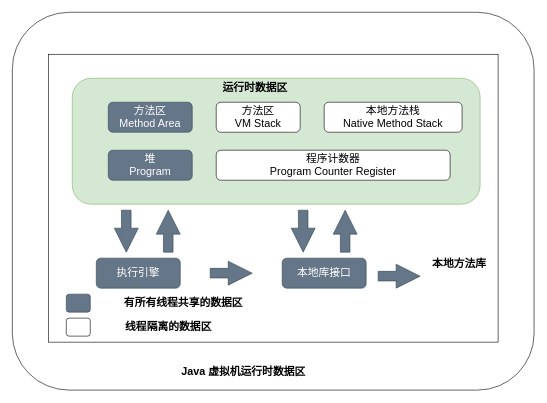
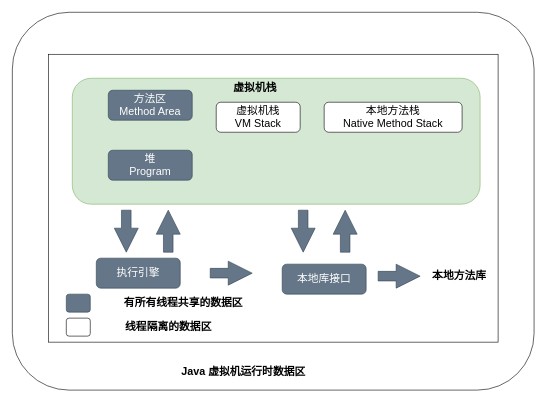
- <mxCell id="6" value="&lt;b style=&quot;font-size: 18px;&quot;&gt;运行时数据区&lt;/b&gt;" style="text;html=1;strokeColor=none;fillColor=none;align=center;verticalAlign=middle;whiteSpace=wrap;rounded=0;fontSize=18;" parent="1" vertex="1"><mxGeometry x="350" y="130" width="150" height="30" as="geometry" /></mxCell>
+ <mxCell id="6" value="&lt;b style=&quot;font-size: 18px;&quot;&gt;虚拟机栈&lt;/b&gt;" style="text;html=1;strokeColor=none;fillColor=none;align=center;verticalAlign=middle;whiteSpace=wrap;rounded=0;fontSize=18;" parent="1" vertex="1"><mxGeometry x="350" y="130" width="150" height="30" as="geometry" /></mxCell>
- <mxCell id="7" value="方法区&lt;br&gt;Method Area" style="rounded=1;whiteSpace=wrap;html=1;fontSize=18;fillColor=#647687;strokeColor=#314354;fontColor=#ffffff;" parent="1" vertex="1"><mxGeometry x="180" y="170" width="140" height="50" as="geometry" /></mxCell>
+ <mxCell id="7" value="方法区&lt;br&gt;Method Area" style="rounded=1;whiteSpace=wrap;html=1;fontSize=18;fillColor=#647687;strokeColor=#314354;fontColor=#ffffff;" parent="1" vertex="1"><mxGeometry x="180" y="150" width="140" height="50" as="geometry" /></mxCell>
- <mxCell id="9" value="方法区&lt;br&gt;VM Stack" style="rounded=1;whiteSpace=wrap;html=1;fontSize=18;" parent="1" vertex="1"><mxGeometry x="360" y="170" width="140" height="50" as="geometry" /></mxCell>
+ <mxCell id="9" value="虚拟机栈&lt;br&gt;VM Stack" style="rounded=1;whiteSpace=wrap;html=1;fontSize=18;" parent="1" vertex="1"><mxGeometry x="360" y="170" width="140" height="50" as="geometry" /></mxCell>
- <mxCell id="10" value="程序计数器&lt;br&gt;Program Counter Register" style="rounded=1;whiteSpace=wrap;html=1;fontSize=18;" parent="1" vertex="1"><mxGeometry x="360" y="250" width="390" height="50" as="geometry" /></mxCell>
- <mxCell id="20" value="&lt;font style=&quot;font-size: 18px&quot;&gt;&lt;b&gt;本地方法库&lt;/b&gt;&lt;/font&gt;" style="text;html=1;align=center;verticalAlign=middle;resizable=0;points=[];autosize=1;" parent="1" vertex="1"><mxGeometry x="710" y="430" width="110" height="20" as="geometry" /></mxCell>
+ <mxCell id="20" value="&lt;font style=&quot;font-size: 18px&quot;&gt;&lt;b&gt;本地方法库&lt;/b&gt;&lt;/font&gt;" style="text;html=1;align=center;verticalAlign=middle;resizable=0;points=[];autosize=1;" parent="1" vertex="1"><mxGeometry x="710" y="450" width="110" height="20" as="geometry" /></mxCell>
- <mxCell id="15" value="本地库接口" style="rounded=1;whiteSpace=wrap;html=1;fontSize=18;fillColor=#647687;strokeColor=#314354;fontColor=#ffffff;" parent="1" vertex="1"><mxGeometry x="470" y="430" width="140" height="50" as="geometry" /></mxCell>
+ <mxCell id="15" value="本地库接口" style="rounded=1;whiteSpace=wrap;html=1;fontSize=18;fillColor=#647687;strokeColor=#314354;fontColor=#ffffff;" parent="1" vertex="1"><mxGeometry x="470" y="440" width="140" height="50" as="geometry" /></mxCell>
